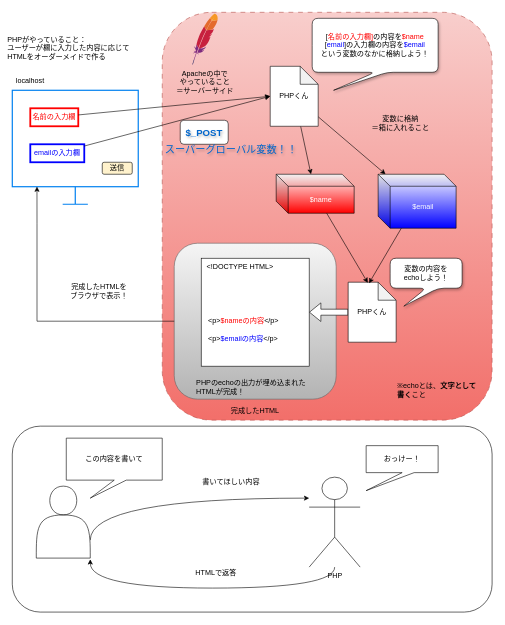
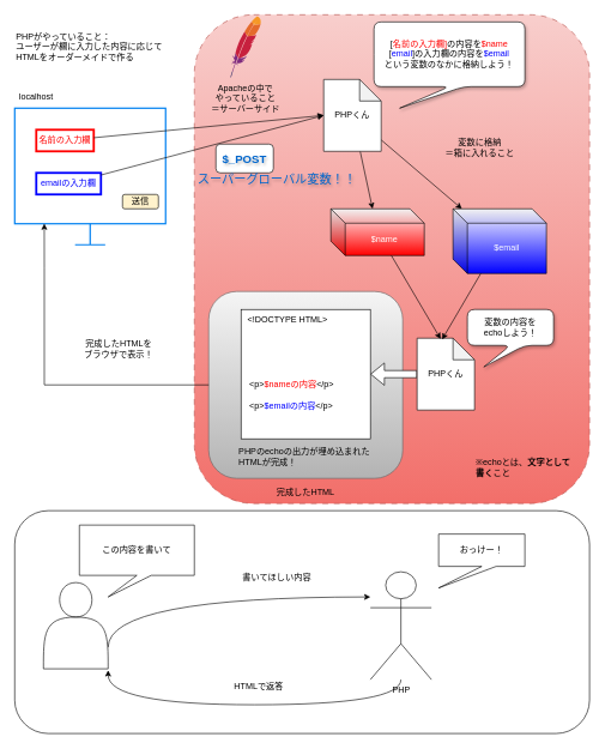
- <mxCell id="34" value="PHPがやっていること：&lt;br&gt;ユーザーが欄に入力した内容に応じて&lt;br&gt;HTMLをオーダーメイドで作る" style="text;html=1;align=left;verticalAlign=middle;whiteSpace=wrap;rounded=0;" vertex="1" parent="1"><mxGeometry x="10" y="55" width="230" height="50" as="geometry" /></mxCell>
+ <mxCell id="34" value="PHPがやっていること：&lt;br&gt;ユーザーが欄に入力した内容に応じて&lt;br&gt;HTMLをオーダーメイドで作る" style="text;html=1;align=left;verticalAlign=middle;whiteSpace=wrap;rounded=0;" vertex="1" parent="1"><mxGeometry x="20" y="40" width="230" height="50" as="geometry" /></mxCell>
- <mxCell id="29" value="&lt;div align=&quot;left&quot;&gt;PHPのechoの出力が埋め込まれたHTMLが完成！&lt;/div&gt;" style="text;html=1;align=left;verticalAlign=middle;whiteSpace=wrap;rounded=0;" vertex="1" parent="1"><mxGeometry x="325" y="630" width="190" height="30" as="geometry" /></mxCell>
+ <mxCell id="29" value="&lt;div align=&quot;left&quot;&gt;PHPのechoの出力が埋め込まれたHTMLが完成！&lt;/div&gt;" style="text;html=1;align=left;verticalAlign=middle;whiteSpace=wrap;rounded=0;" vertex="1" parent="1"><mxGeometry x="330" y="620" width="190" height="30" as="geometry" /></mxCell>
